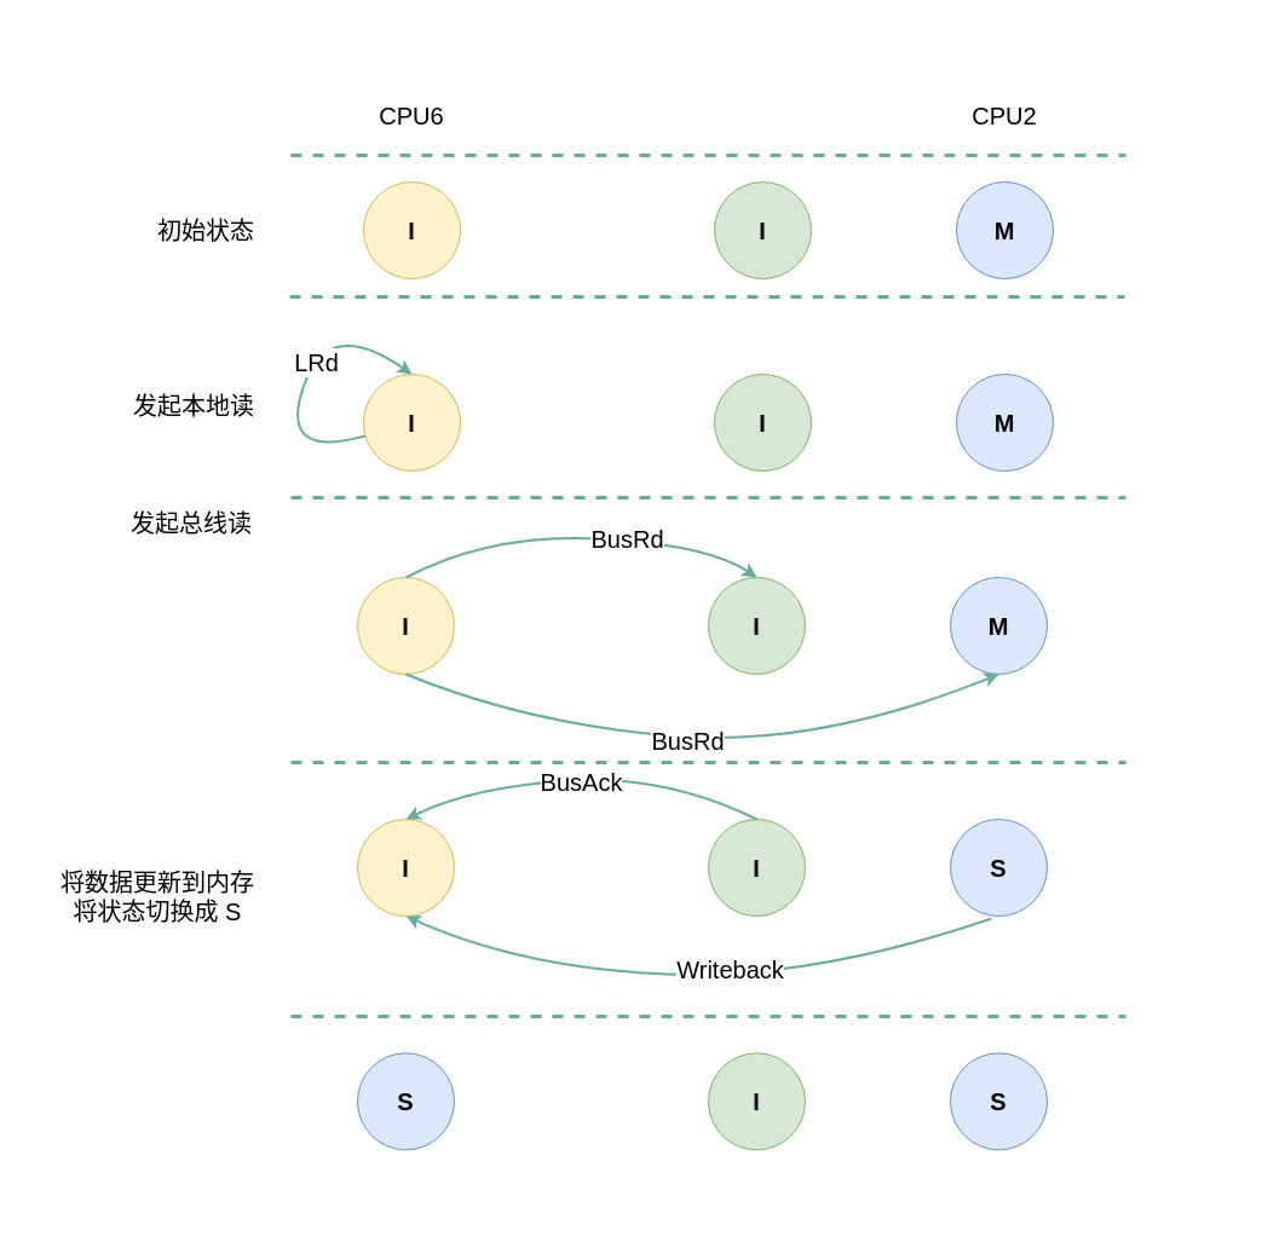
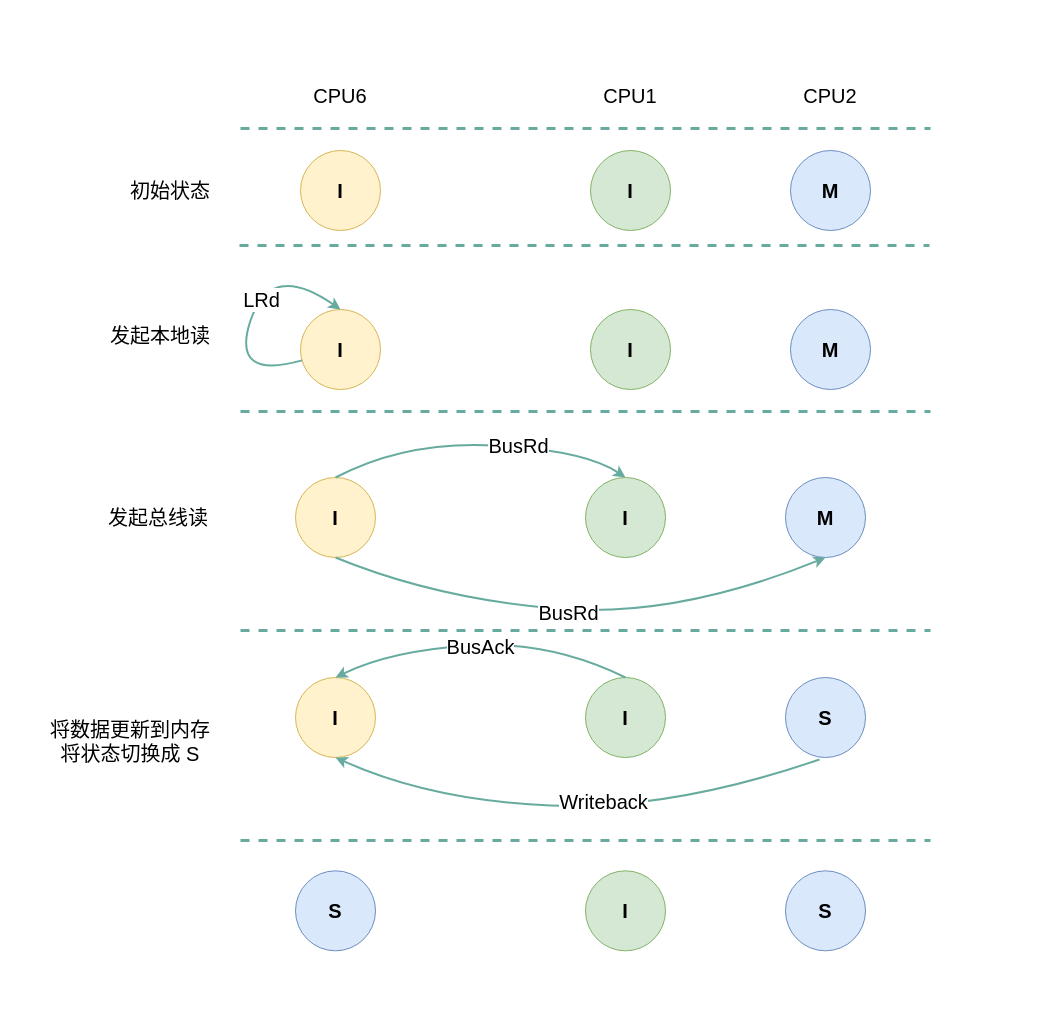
+ <mxCell id="6" value="CPU1" style="text;html=1;strokeColor=none;fillColor=none;align=center;verticalAlign=middle;whiteSpace=wrap;rounded=0;fontSize=20;" parent="1" vertex="1"><mxGeometry x="600" y="80" width="60" height="30" as="geometry" /></mxCell>
- <mxCell id="37" value="发起总线读" style="text;html=1;strokeColor=none;fillColor=none;align=center;verticalAlign=middle;whiteSpace=wrap;rounded=0;fontSize=20;" parent="1" vertex="1"><mxGeometry x="93" y="417" width="130" height="30" as="geometry" /></mxCell>
+ <mxCell id="37" value="发起总线读" style="text;html=1;strokeColor=none;fillColor=none;align=center;verticalAlign=middle;whiteSpace=wrap;rounded=0;fontSize=20;" parent="1" vertex="1"><mxGeometry x="93" y="502" width="130" height="30" as="geometry" /></mxCell>
